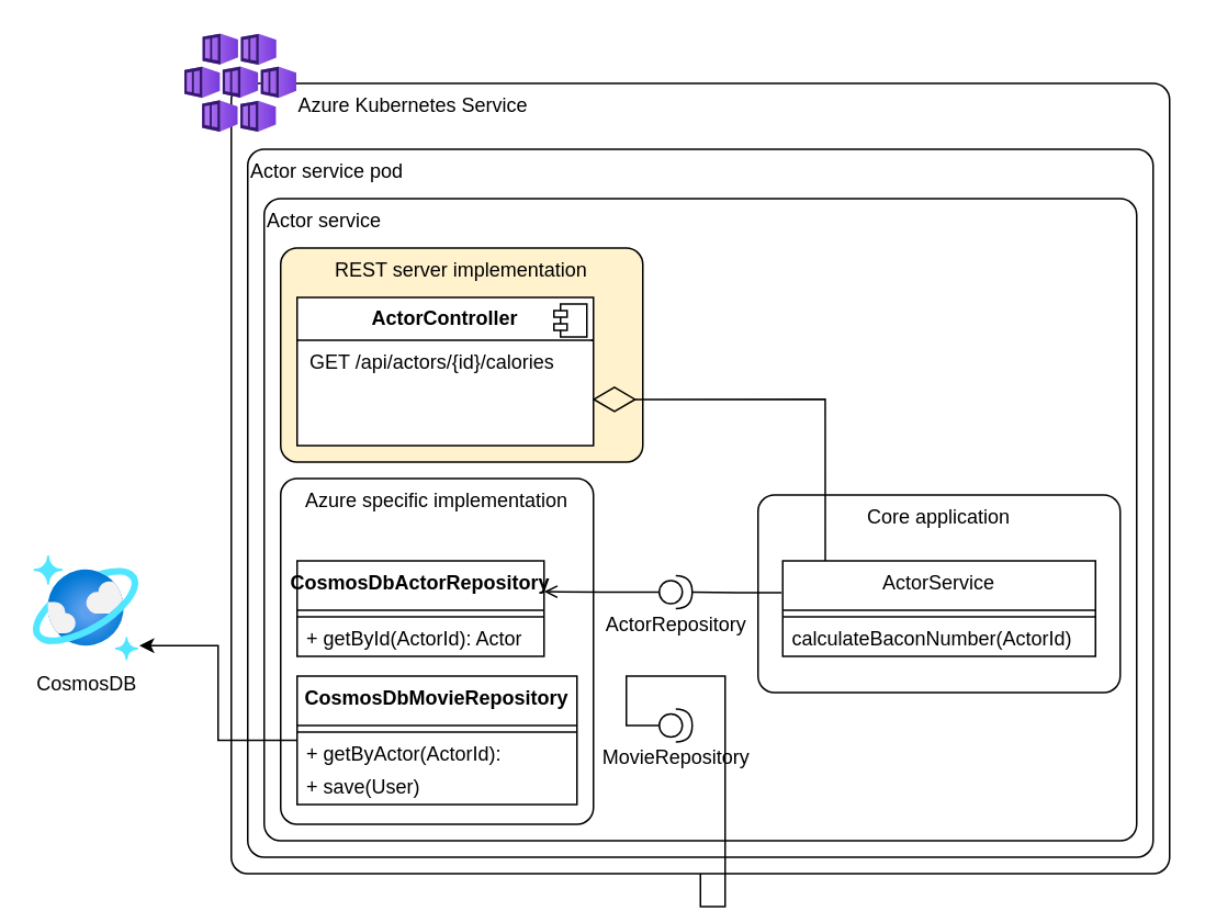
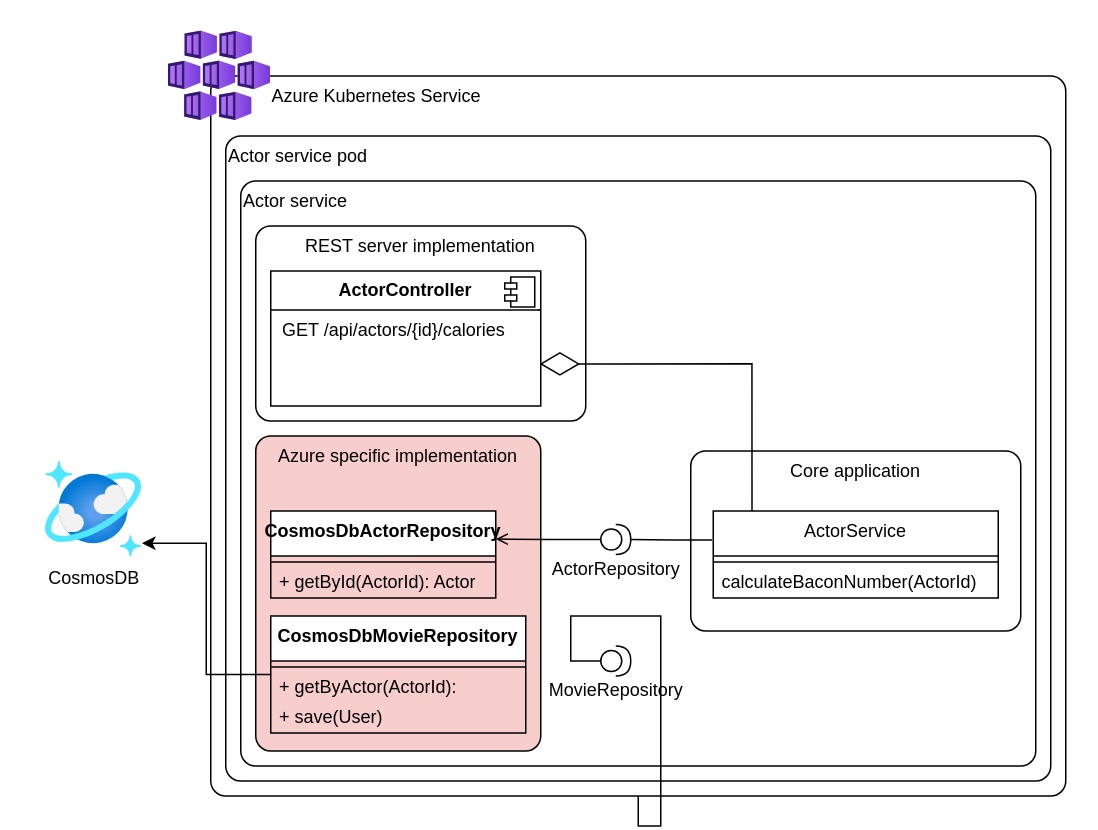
- <mxCell id="5" value="&lt;div&gt;REST server implementation&lt;br&gt;&lt;/div&gt;" style="rounded=1;whiteSpace=wrap;html=1;verticalAlign=top;arcSize=20;absoluteArcSize=1;fillColor=#fff2cc;" vertex="1" parent="1"><mxGeometry x="170" y="150" width="220" height="130" as="geometry" /></mxCell>
+ <mxCell id="5" value="&lt;div&gt;REST server implementation&lt;br&gt;&lt;/div&gt;" style="rounded=1;whiteSpace=wrap;html=1;verticalAlign=top;arcSize=20;absoluteArcSize=1;" vertex="1" parent="1"><mxGeometry x="170" y="150" width="220" height="130" as="geometry" /></mxCell>
- <mxCell id="10" value="CosmosDB" style="image;aspect=fixed;html=1;points=[];align=center;fontSize=12;image=img/lib/azure2/databases/Azure_Cosmos_DB.svg;" vertex="1" parent="1"><mxGeometry x="20" y="337" width="64" height="64" as="geometry" /></mxCell>
+ <mxCell id="10" value="CosmosDB" style="image;aspect=fixed;html=1;points=[];align=center;fontSize=12;image=img/lib/azure2/databases/Azure_Cosmos_DB.svg;" vertex="1" parent="1"><mxGeometry x="30" y="307" width="64" height="64" as="geometry" /></mxCell>
- <mxCell id="7" value="&lt;div&gt;Azure specific implementation&lt;/div&gt;" style="rounded=1;whiteSpace=wrap;html=1;verticalAlign=top;arcSize=20;glass=0;shadow=0;absoluteArcSize=1;" vertex="1" parent="1"><mxGeometry x="170" y="290" width="190" height="210" as="geometry" /></mxCell>
+ <mxCell id="7" value="&lt;div&gt;Azure specific implementation&lt;/div&gt;" style="rounded=1;whiteSpace=wrap;html=1;verticalAlign=top;arcSize=20;glass=0;shadow=0;absoluteArcSize=1;fillColor=#f8cecc;" vertex="1" parent="1"><mxGeometry x="170" y="290" width="190" height="210" as="geometry" /></mxCell>
